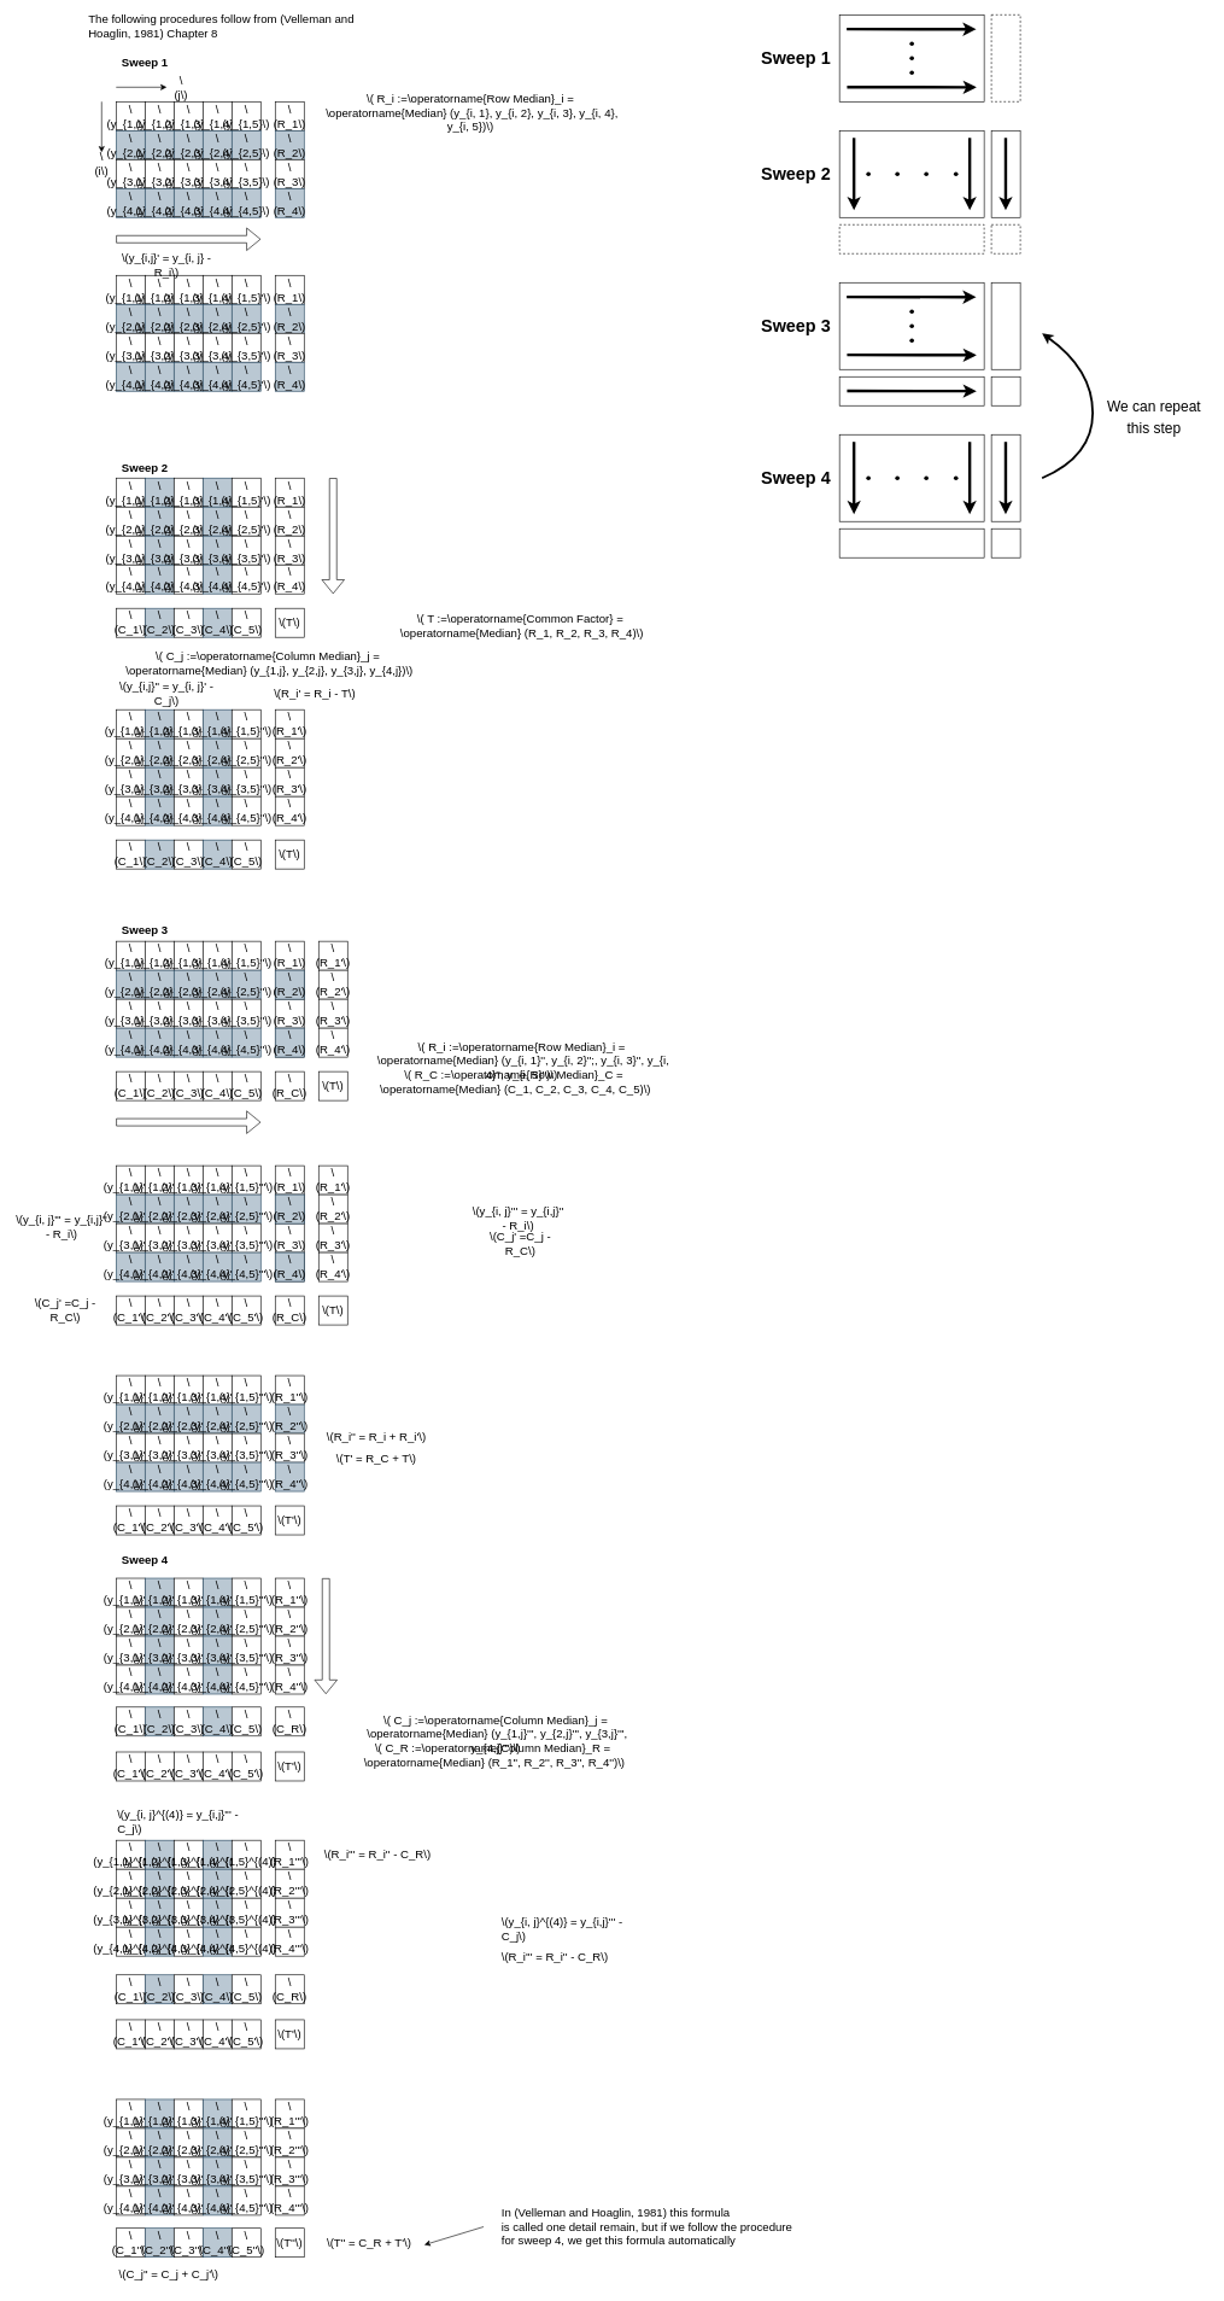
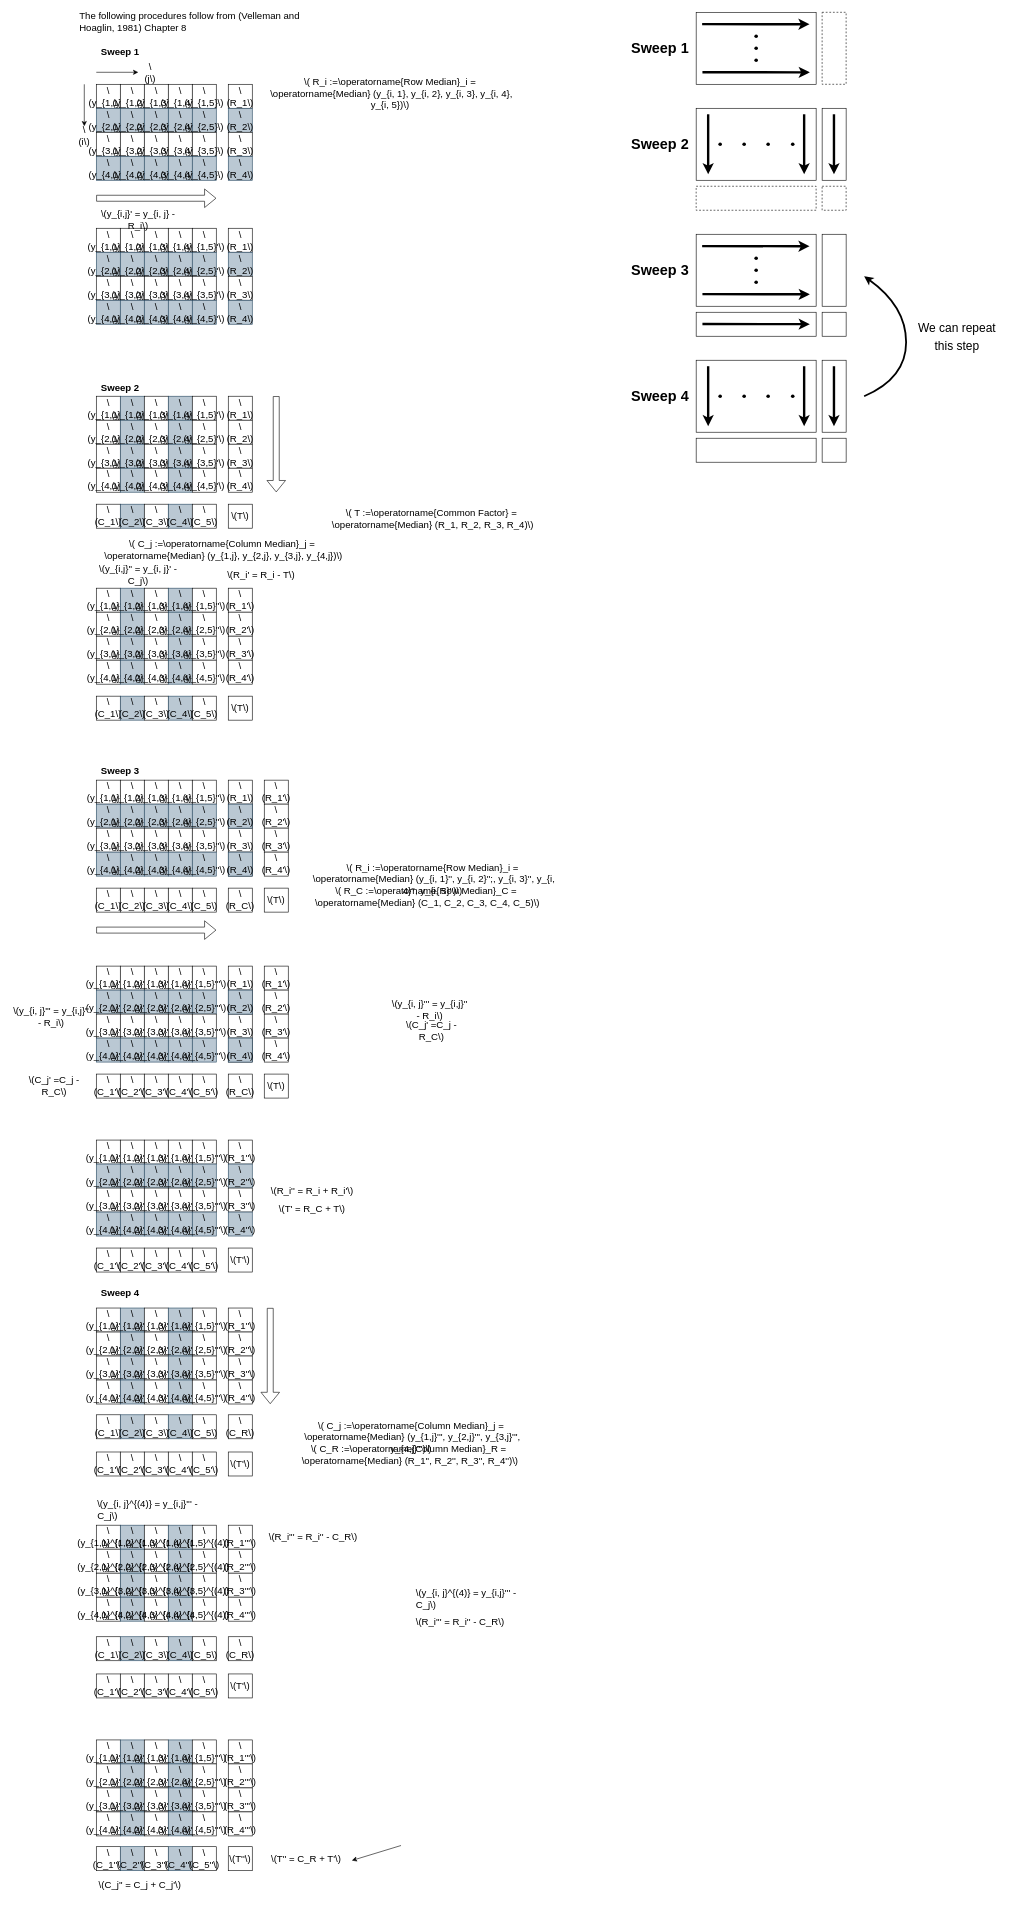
- <mxCell id="295" value="The following procedures follow from (Velleman and Hoaglin, 1981) Chapter 8" style="text;html=1;align=left;verticalAlign=middle;whiteSpace=wrap;rounded=0;fontSize=16;" vertex="1" parent="1"><mxGeometry x="120" y="20" width="420" height="30" as="geometry" /></mxCell>
+ <mxCell id="295" value="The following procedures follow from (Velleman and Hoaglin, 1981) Chapter 8" style="text;html=1;align=left;verticalAlign=middle;whiteSpace=wrap;rounded=0;fontSize=16;" vertex="1" parent="1"><mxGeometry x="130" y="20" width="420" height="30" as="geometry" /></mxCell>
- <mxCell id="397" value="&lt;span style=&quot;font-size: 20px; font-weight: 400;&quot;&gt;We can repeat this step&lt;/span&gt;" style="text;strokeColor=none;fillColor=none;html=1;fontSize=24;fontStyle=1;verticalAlign=middle;align=center;whiteSpace=wrap;" vertex="1" parent="1"><mxGeometry x="1520" y="545" width="150" height="60" as="geometry" /></mxCell>
+ <mxCell id="397" value="&lt;span style=&quot;font-size: 20px; font-weight: 400;&quot;&gt;We can repeat this step&lt;/span&gt;" style="text;strokeColor=none;fillColor=none;html=1;fontSize=24;fontStyle=1;verticalAlign=middle;align=center;whiteSpace=wrap;" vertex="1" parent="1"><mxGeometry x="1520" y="530" width="150" height="60" as="geometry" /></mxCell>
- <mxCell id="297" value="In (Velleman and Hoaglin, 1981) this formula&lt;br&gt;is called one detail remain, but if we follow the procedure&lt;br&gt;for sweep 4, we get this formula automatically" style="text;html=1;align=left;verticalAlign=middle;whiteSpace=wrap;rounded=0;fontSize=16;" vertex="1" parent="1"><mxGeometry x="691" y="3046" width="420" height="60" as="geometry" /></mxCell>
